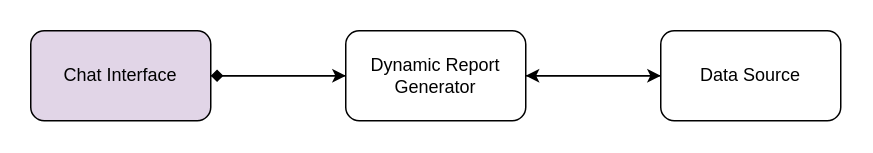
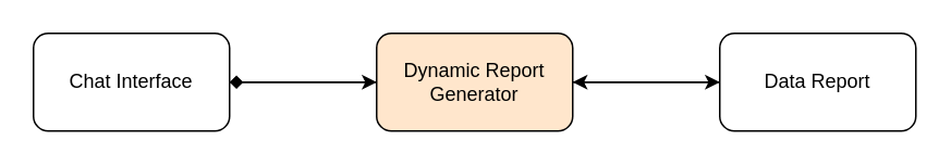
- <mxCell id="3" value="Chat Interface" style="rounded=1;whiteSpace=wrap;html=1;fillColor=#e1d5e7;" parent="1" vertex="1"><mxGeometry x="20" y="20" width="120" height="60" as="geometry" /></mxCell>
+ <mxCell id="3" value="Chat Interface" style="rounded=1;whiteSpace=wrap;html=1;" parent="1" vertex="1"><mxGeometry x="20" y="20" width="120" height="60" as="geometry" /></mxCell>
- <mxCell id="8" value="Dynamic Report Generator" style="rounded=1;whiteSpace=wrap;html=1;" parent="1" vertex="1"><mxGeometry x="230" y="20" width="120" height="60" as="geometry" /></mxCell>
+ <mxCell id="8" value="Dynamic Report Generator" style="rounded=1;whiteSpace=wrap;html=1;fillColor=#ffe6cc;" parent="1" vertex="1"><mxGeometry x="230" y="20" width="120" height="60" as="geometry" /></mxCell>
- <mxCell id="5" value="Data Source" style="rounded=1;whiteSpace=wrap;html=1;" parent="1" vertex="1"><mxGeometry x="440" y="20" width="120" height="60" as="geometry" /></mxCell>
+ <mxCell id="5" value="Data Report" style="rounded=1;whiteSpace=wrap;html=1;" parent="1" vertex="1"><mxGeometry x="440" y="20" width="120" height="60" as="geometry" /></mxCell>
